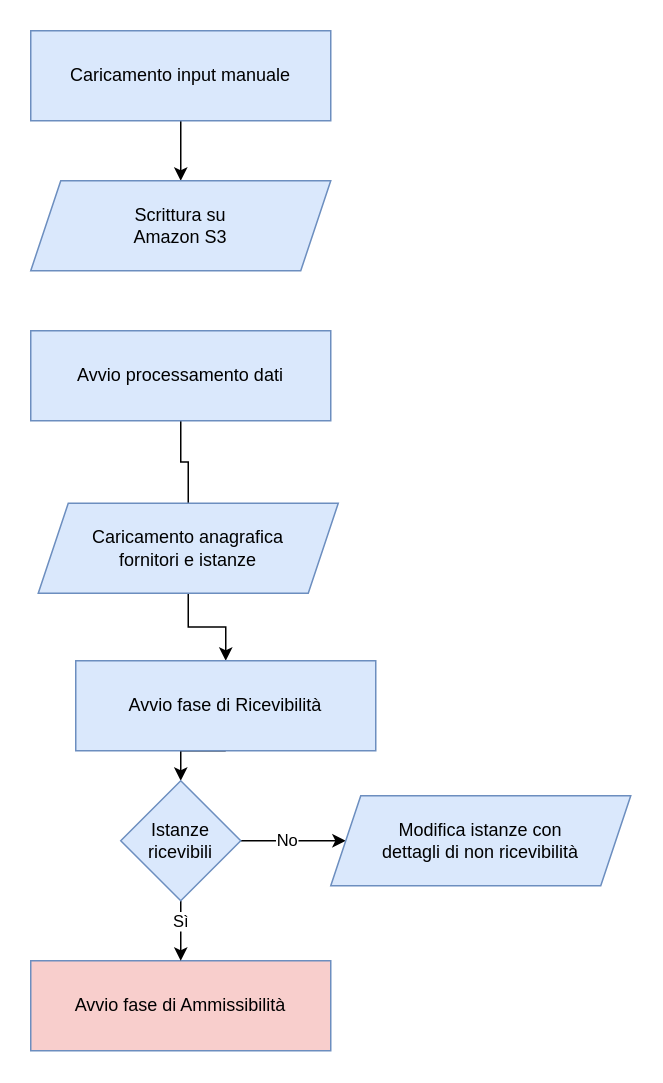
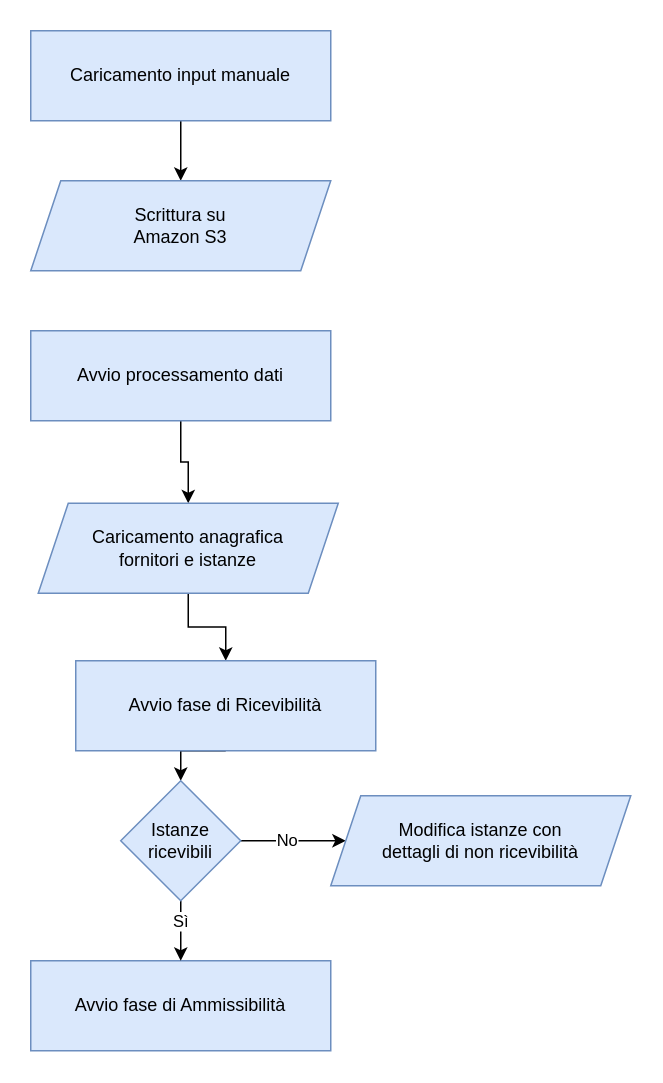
- <mxCell id="5" style="edgeStyle=orthogonalEdgeStyle;rounded=0;orthogonalLoop=1;jettySize=auto;html=1;exitX=0.5;exitY=1;exitDx=0;exitDy=0;entryX=0.5;entryY=0;entryDx=0;entryDy=0;endArrow=none;" edge="1" parent="1" source="6" target="8"><mxGeometry relative="1" as="geometry" /></mxCell>
+ <mxCell id="5" style="edgeStyle=orthogonalEdgeStyle;rounded=0;orthogonalLoop=1;jettySize=auto;html=1;exitX=0.5;exitY=1;exitDx=0;exitDy=0;entryX=0.5;entryY=0;entryDx=0;entryDy=0;" edge="1" parent="1" source="6" target="8"><mxGeometry relative="1" as="geometry" /></mxCell>
- <mxCell id="11" value="Avvio fase di Ammissibilità" style="rounded=0;whiteSpace=wrap;html=1;fillColor=#f8cecc;strokeColor=#6c8ebf;" vertex="1" parent="1"><mxGeometry x="20" y="640" width="200" height="60" as="geometry" /></mxCell>
+ <mxCell id="11" value="Avvio fase di Ammissibilità" style="rounded=0;whiteSpace=wrap;html=1;fillColor=#dae8fc;strokeColor=#6c8ebf;" vertex="1" parent="1"><mxGeometry x="20" y="640" width="200" height="60" as="geometry" /></mxCell>
